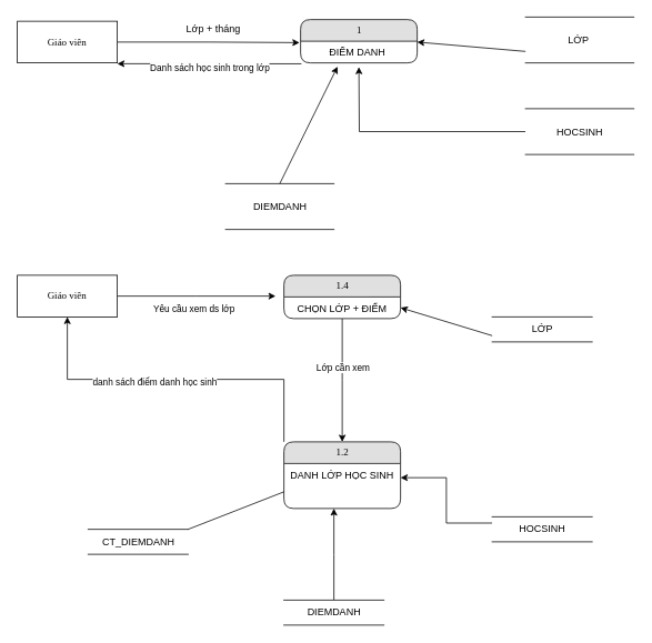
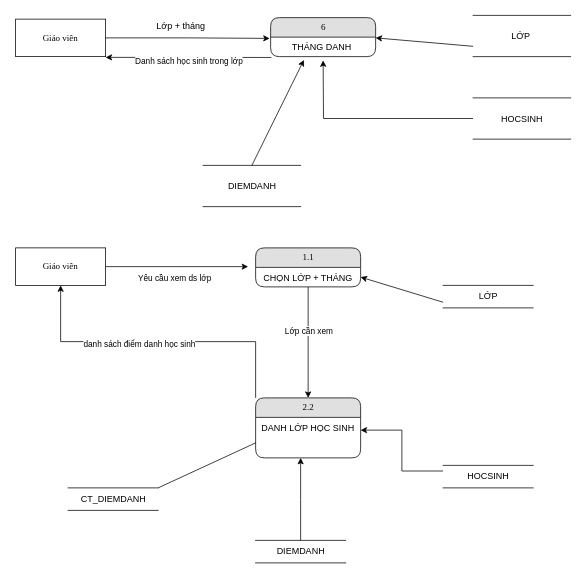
- <mxCell id="7" value="Lớp + tháng" style="text;html=1;align=center;verticalAlign=middle;resizable=0;points=[];autosize=1;" vertex="1" parent="1"><mxGeometry x="215" y="25" width="80" height="20" as="geometry" /></mxCell>
+ <mxCell id="7" value="Lớp + tháng" style="text;html=1;align=center;verticalAlign=middle;resizable=0;points=[];autosize=1;" vertex="1" parent="1"><mxGeometry x="200" y="25" width="80" height="20" as="geometry" /></mxCell>
- <mxCell id="4" value="1" style="swimlane;html=1;fontStyle=0;childLayout=stackLayout;horizontal=1;startSize=26;fillColor=#e0e0e0;horizontalStack=0;resizeParent=1;resizeLast=0;collapsible=1;marginBottom=0;swimlaneFillColor=#ffffff;align=center;rounded=1;shadow=0;comic=0;labelBackgroundColor=none;strokeWidth=1;fontFamily=Verdana;fontSize=12" parent="1" vertex="1"><mxGeometry x="360" y="23" width="140" height="52" as="geometry" /></mxCell>
+ <mxCell id="4" value="6" style="swimlane;html=1;fontStyle=0;childLayout=stackLayout;horizontal=1;startSize=26;fillColor=#e0e0e0;horizontalStack=0;resizeParent=1;resizeLast=0;collapsible=1;marginBottom=0;swimlaneFillColor=#ffffff;align=center;rounded=1;shadow=0;comic=0;labelBackgroundColor=none;strokeWidth=1;fontFamily=Verdana;fontSize=12" parent="1" vertex="1"><mxGeometry x="360" y="23" width="140" height="52" as="geometry" /></mxCell>
- <mxCell id="5" value="ĐIỂM DANH&amp;nbsp;" style="text;html=1;strokeColor=none;fillColor=none;spacingLeft=4;spacingRight=4;whiteSpace=wrap;overflow=hidden;rotatable=0;points=[[0,0.5],[1,0.5]];portConstraint=eastwest;align=center;" parent="4" vertex="1"><mxGeometry y="26" width="140" height="26" as="geometry" /></mxCell>
+ <mxCell id="5" value="THÁNG DANH&amp;nbsp;" style="text;html=1;strokeColor=none;fillColor=none;spacingLeft=4;spacingRight=4;whiteSpace=wrap;overflow=hidden;rotatable=0;points=[[0,0.5],[1,0.5]];portConstraint=eastwest;align=center;" parent="4" vertex="1"><mxGeometry y="26" width="140" height="26" as="geometry" /></mxCell>
- <mxCell id="17" value="1.4" style="swimlane;html=1;fontStyle=0;childLayout=stackLayout;horizontal=1;startSize=26;fillColor=#e0e0e0;horizontalStack=0;resizeParent=1;resizeLast=0;collapsible=1;marginBottom=0;swimlaneFillColor=#ffffff;align=center;rounded=1;shadow=0;comic=0;labelBackgroundColor=none;strokeWidth=1;fontFamily=Verdana;fontSize=12" vertex="1" parent="1"><mxGeometry x="340" y="330" width="140" height="52" as="geometry" /></mxCell>
+ <mxCell id="17" value="1.1" style="swimlane;html=1;fontStyle=0;childLayout=stackLayout;horizontal=1;startSize=26;fillColor=#e0e0e0;horizontalStack=0;resizeParent=1;resizeLast=0;collapsible=1;marginBottom=0;swimlaneFillColor=#ffffff;align=center;rounded=1;shadow=0;comic=0;labelBackgroundColor=none;strokeWidth=1;fontFamily=Verdana;fontSize=12" vertex="1" parent="1"><mxGeometry x="340" y="330" width="140" height="52" as="geometry" /></mxCell>
- <mxCell id="18" value="CHỌN LỚP + ĐIỂM" style="text;html=1;strokeColor=none;fillColor=none;spacingLeft=4;spacingRight=4;whiteSpace=wrap;overflow=hidden;rotatable=0;points=[[0,0.5],[1,0.5]];portConstraint=eastwest;align=center;" vertex="1" parent="17"><mxGeometry y="26" width="140" height="26" as="geometry" /></mxCell>
+ <mxCell id="18" value="CHỌN LỚP + THÁNG" style="text;html=1;strokeColor=none;fillColor=none;spacingLeft=4;spacingRight=4;whiteSpace=wrap;overflow=hidden;rotatable=0;points=[[0,0.5],[1,0.5]];portConstraint=eastwest;align=center;" vertex="1" parent="17"><mxGeometry y="26" width="140" height="26" as="geometry" /></mxCell>
- <mxCell id="21" value="1.2" style="swimlane;html=1;fontStyle=0;childLayout=stackLayout;horizontal=1;startSize=26;fillColor=#e0e0e0;horizontalStack=0;resizeParent=1;resizeLast=0;collapsible=1;marginBottom=0;swimlaneFillColor=#ffffff;align=center;rounded=1;shadow=0;comic=0;labelBackgroundColor=none;strokeWidth=1;fontFamily=Verdana;fontSize=12" vertex="1" parent="1"><mxGeometry x="340" y="530" width="140" height="80" as="geometry" /></mxCell>
+ <mxCell id="21" value="2.2" style="swimlane;html=1;fontStyle=0;childLayout=stackLayout;horizontal=1;startSize=26;fillColor=#e0e0e0;horizontalStack=0;resizeParent=1;resizeLast=0;collapsible=1;marginBottom=0;swimlaneFillColor=#ffffff;align=center;rounded=1;shadow=0;comic=0;labelBackgroundColor=none;strokeWidth=1;fontFamily=Verdana;fontSize=12" vertex="1" parent="1"><mxGeometry x="340" y="530" width="140" height="80" as="geometry" /></mxCell>
- <mxCell id="32" value="CT_DIEMDANH" style="html=1;dashed=0;whitespace=wrap;shape=partialRectangle;right=0;left=0;" vertex="1" parent="1"><mxGeometry x="105" y="635" width="120" height="30" as="geometry" /></mxCell>
+ <mxCell id="32" value="CT_DIEMDANH" style="html=1;dashed=0;whitespace=wrap;shape=partialRectangle;right=0;left=0;" vertex="1" parent="1"><mxGeometry x="90" y="650" width="120" height="30" as="geometry" /></mxCell>
